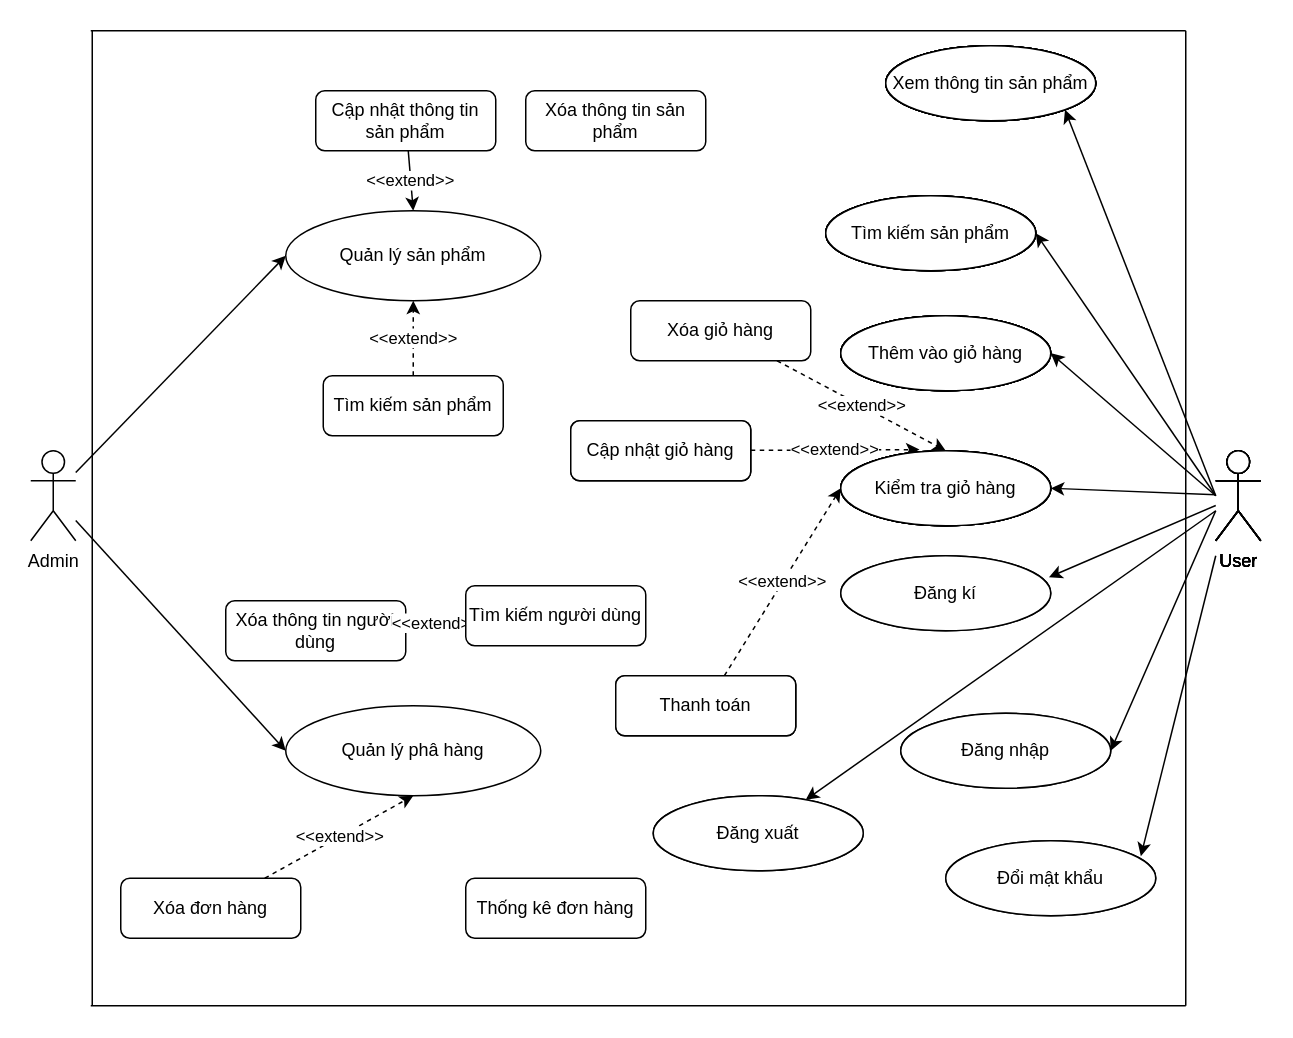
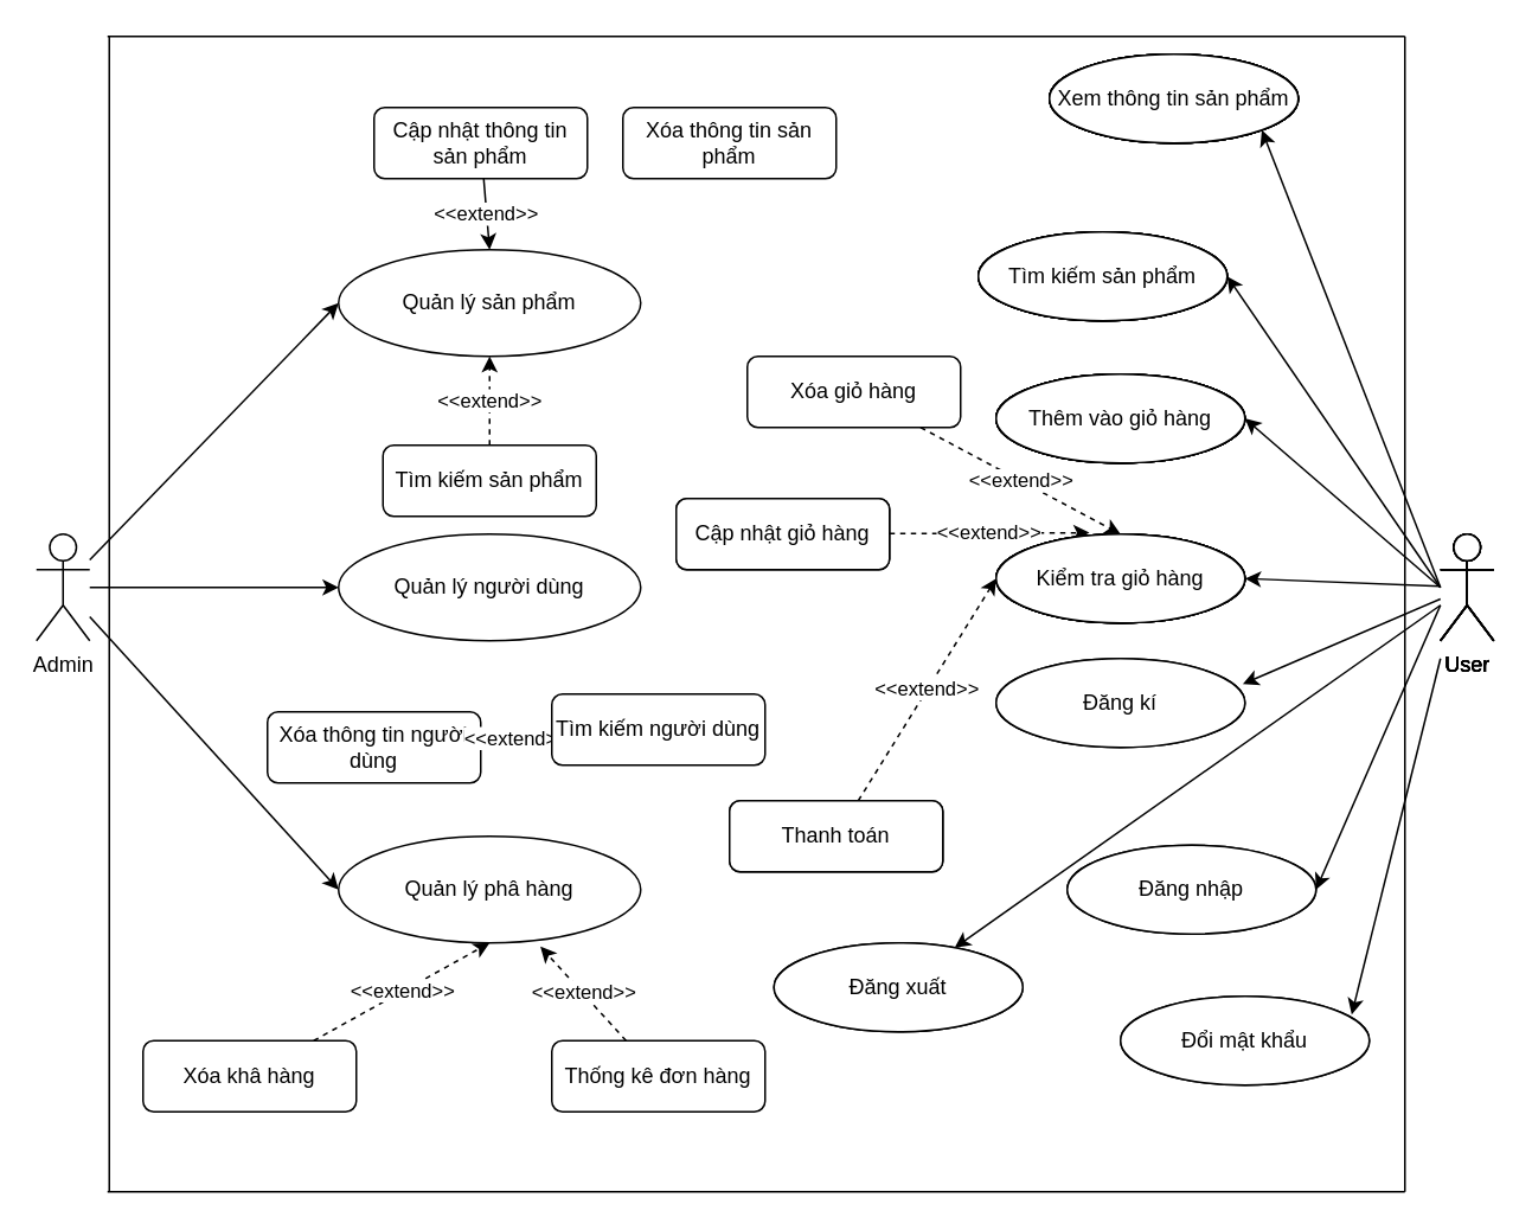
+ <mxCell id="3" style="edgeStyle=none;rounded=0;jumpStyle=none;orthogonalLoop=1;jettySize=auto;html=1;entryX=0;entryY=0.5;entryDx=0;entryDy=0;" parent="1" source="5" target="17" edge="1"><mxGeometry relative="1" as="geometry" /></mxCell>
+ <mxCell id="17" value="Quản lý người dùng" style="ellipse;whiteSpace=wrap;html=1;gradientColor=#ffffff;" parent="1" vertex="1"><mxGeometry x="190" y="300" width="170" height="60" as="geometry" /></mxCell>
+ <mxCell id="23" value="&amp;lt;&amp;lt;extend&amp;gt;&amp;gt;" style="edgeStyle=none;rounded=0;jumpStyle=none;orthogonalLoop=1;jettySize=auto;html=1;entryX=0.668;entryY=1.034;entryDx=0;entryDy=0;dashed=1;entryPerimeter=0;" parent="1" source="24" target="16" edge="1"><mxGeometry relative="1" as="geometry" /></mxCell>
- <mxCell id="22" value="Xóa đơn hàng" style="rounded=1;whiteSpace=wrap;html=1;gradientColor=#ffffff;" parent="1" vertex="1"><mxGeometry x="80" y="585" width="120" height="40" as="geometry" /></mxCell>
+ <mxCell id="22" value="Xóa khâ hàng" style="rounded=1;whiteSpace=wrap;html=1;gradientColor=#ffffff;" parent="1" vertex="1"><mxGeometry x="80" y="585" width="120" height="40" as="geometry" /></mxCell>
